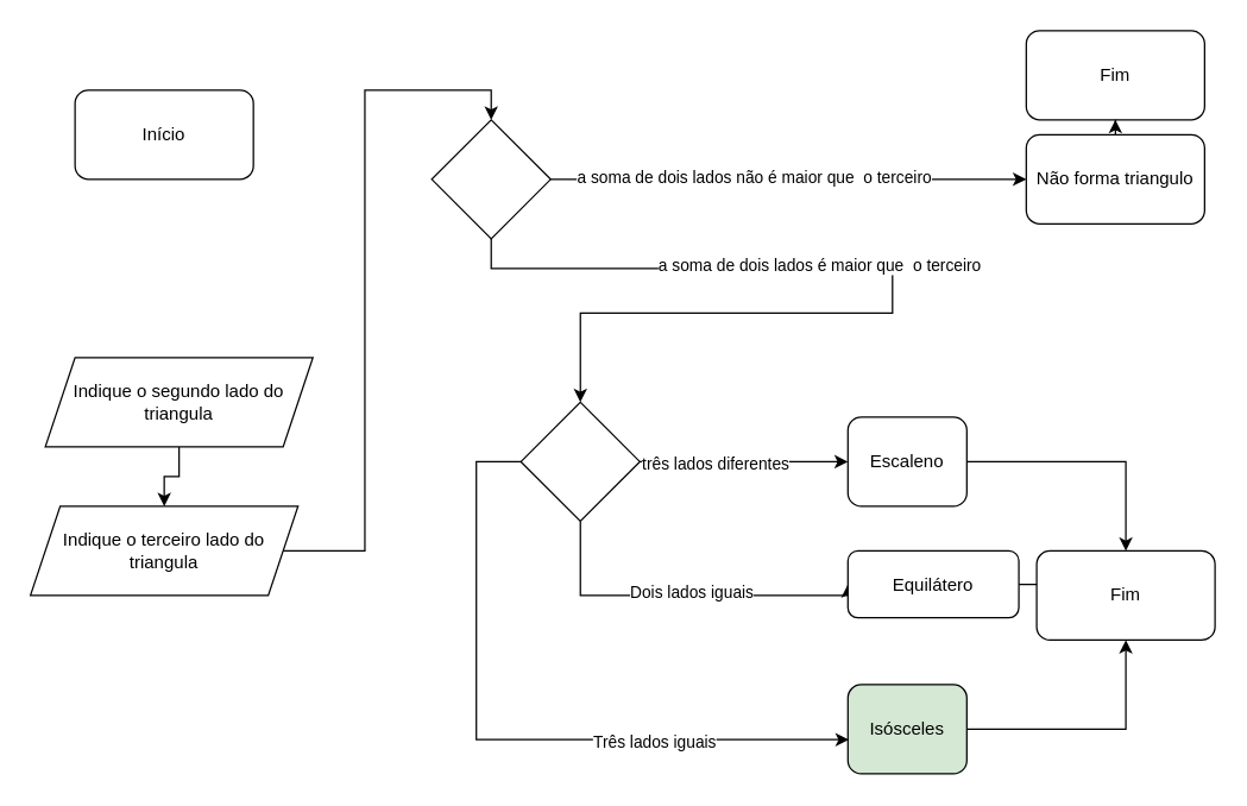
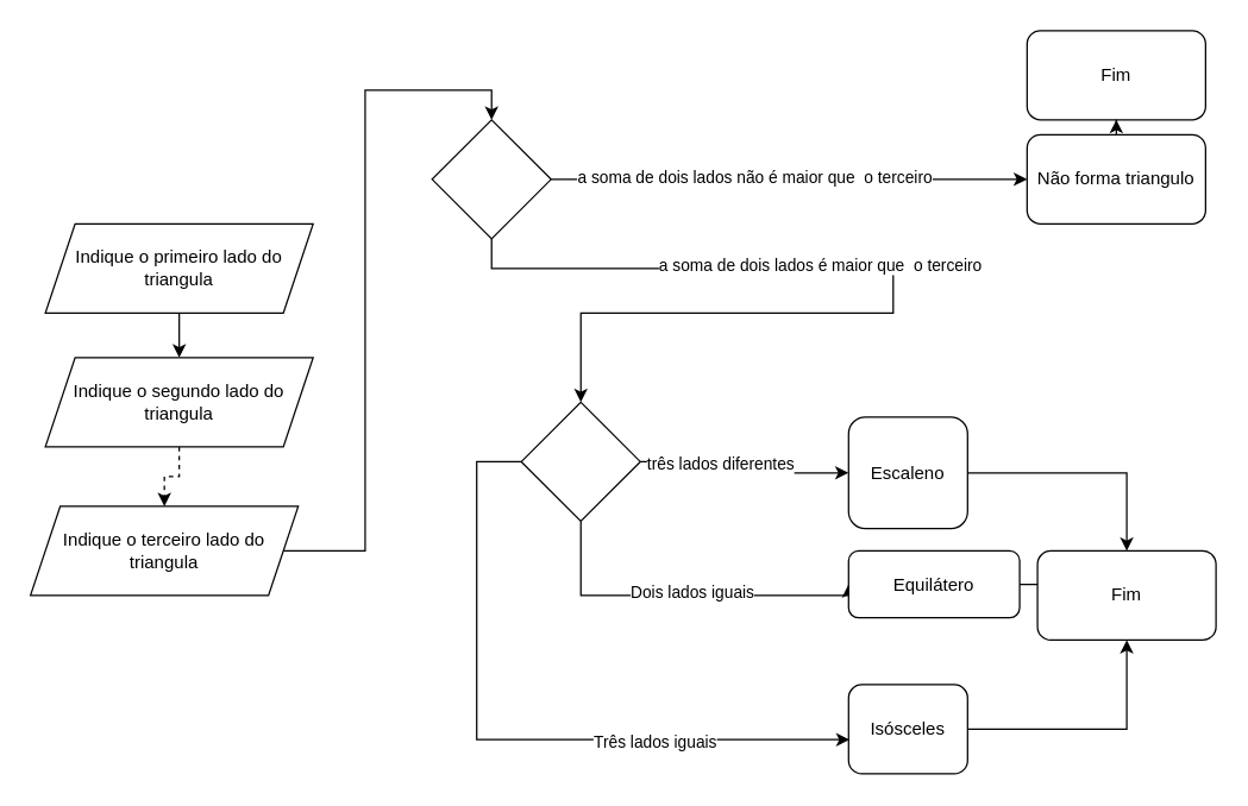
- <mxCell id="2" value="Início" style="rounded=1;whiteSpace=wrap;html=1;" vertex="1" parent="1"><mxGeometry x="50" y="60" width="120" height="60" as="geometry" /></mxCell>
+ <mxCell id="4" value="Indique o primeiro lado do triangula" style="shape=parallelogram;perimeter=parallelogramPerimeter;whiteSpace=wrap;html=1;fixedSize=1;" vertex="1" parent="1"><mxGeometry x="30" y="150" width="180" height="60" as="geometry" /></mxCell>
+ <mxCell id="3" value="" style="edgeStyle=orthogonalEdgeStyle;rounded=0;orthogonalLoop=1;jettySize=auto;html=1;" edge="1" parent="1" source="4" target="6"><mxGeometry relative="1" as="geometry" /></mxCell>
- <mxCell id="23" value="Escaleno" style="rounded=1;whiteSpace=wrap;html=1;" vertex="1" parent="1"><mxGeometry x="570" y="280" width="80" height="60" as="geometry" /></mxCell>
+ <mxCell id="23" value="Escaleno" style="rounded=1;whiteSpace=wrap;html=1;" vertex="1" parent="1"><mxGeometry x="570" y="280" width="80" height="75" as="geometry" /></mxCell>
- <mxCell id="5" value="" style="edgeStyle=orthogonalEdgeStyle;rounded=0;orthogonalLoop=1;jettySize=auto;html=1;" edge="1" parent="1" source="6" target="8"><mxGeometry relative="1" as="geometry" /></mxCell>
+ <mxCell id="5" value="" style="edgeStyle=orthogonalEdgeStyle;rounded=0;orthogonalLoop=1;jettySize=auto;html=1;dashed=1;" edge="1" parent="1" source="6" target="8"><mxGeometry relative="1" as="geometry" /></mxCell>
- <mxCell id="27" value="Isósceles" style="rounded=1;whiteSpace=wrap;html=1;fillColor=#d5e8d4;" vertex="1" parent="1"><mxGeometry x="570" y="460" width="80" height="60" as="geometry" /></mxCell>
+ <mxCell id="27" value="Isósceles" style="rounded=1;whiteSpace=wrap;html=1;" vertex="1" parent="1"><mxGeometry x="570" y="460" width="80" height="60" as="geometry" /></mxCell>
